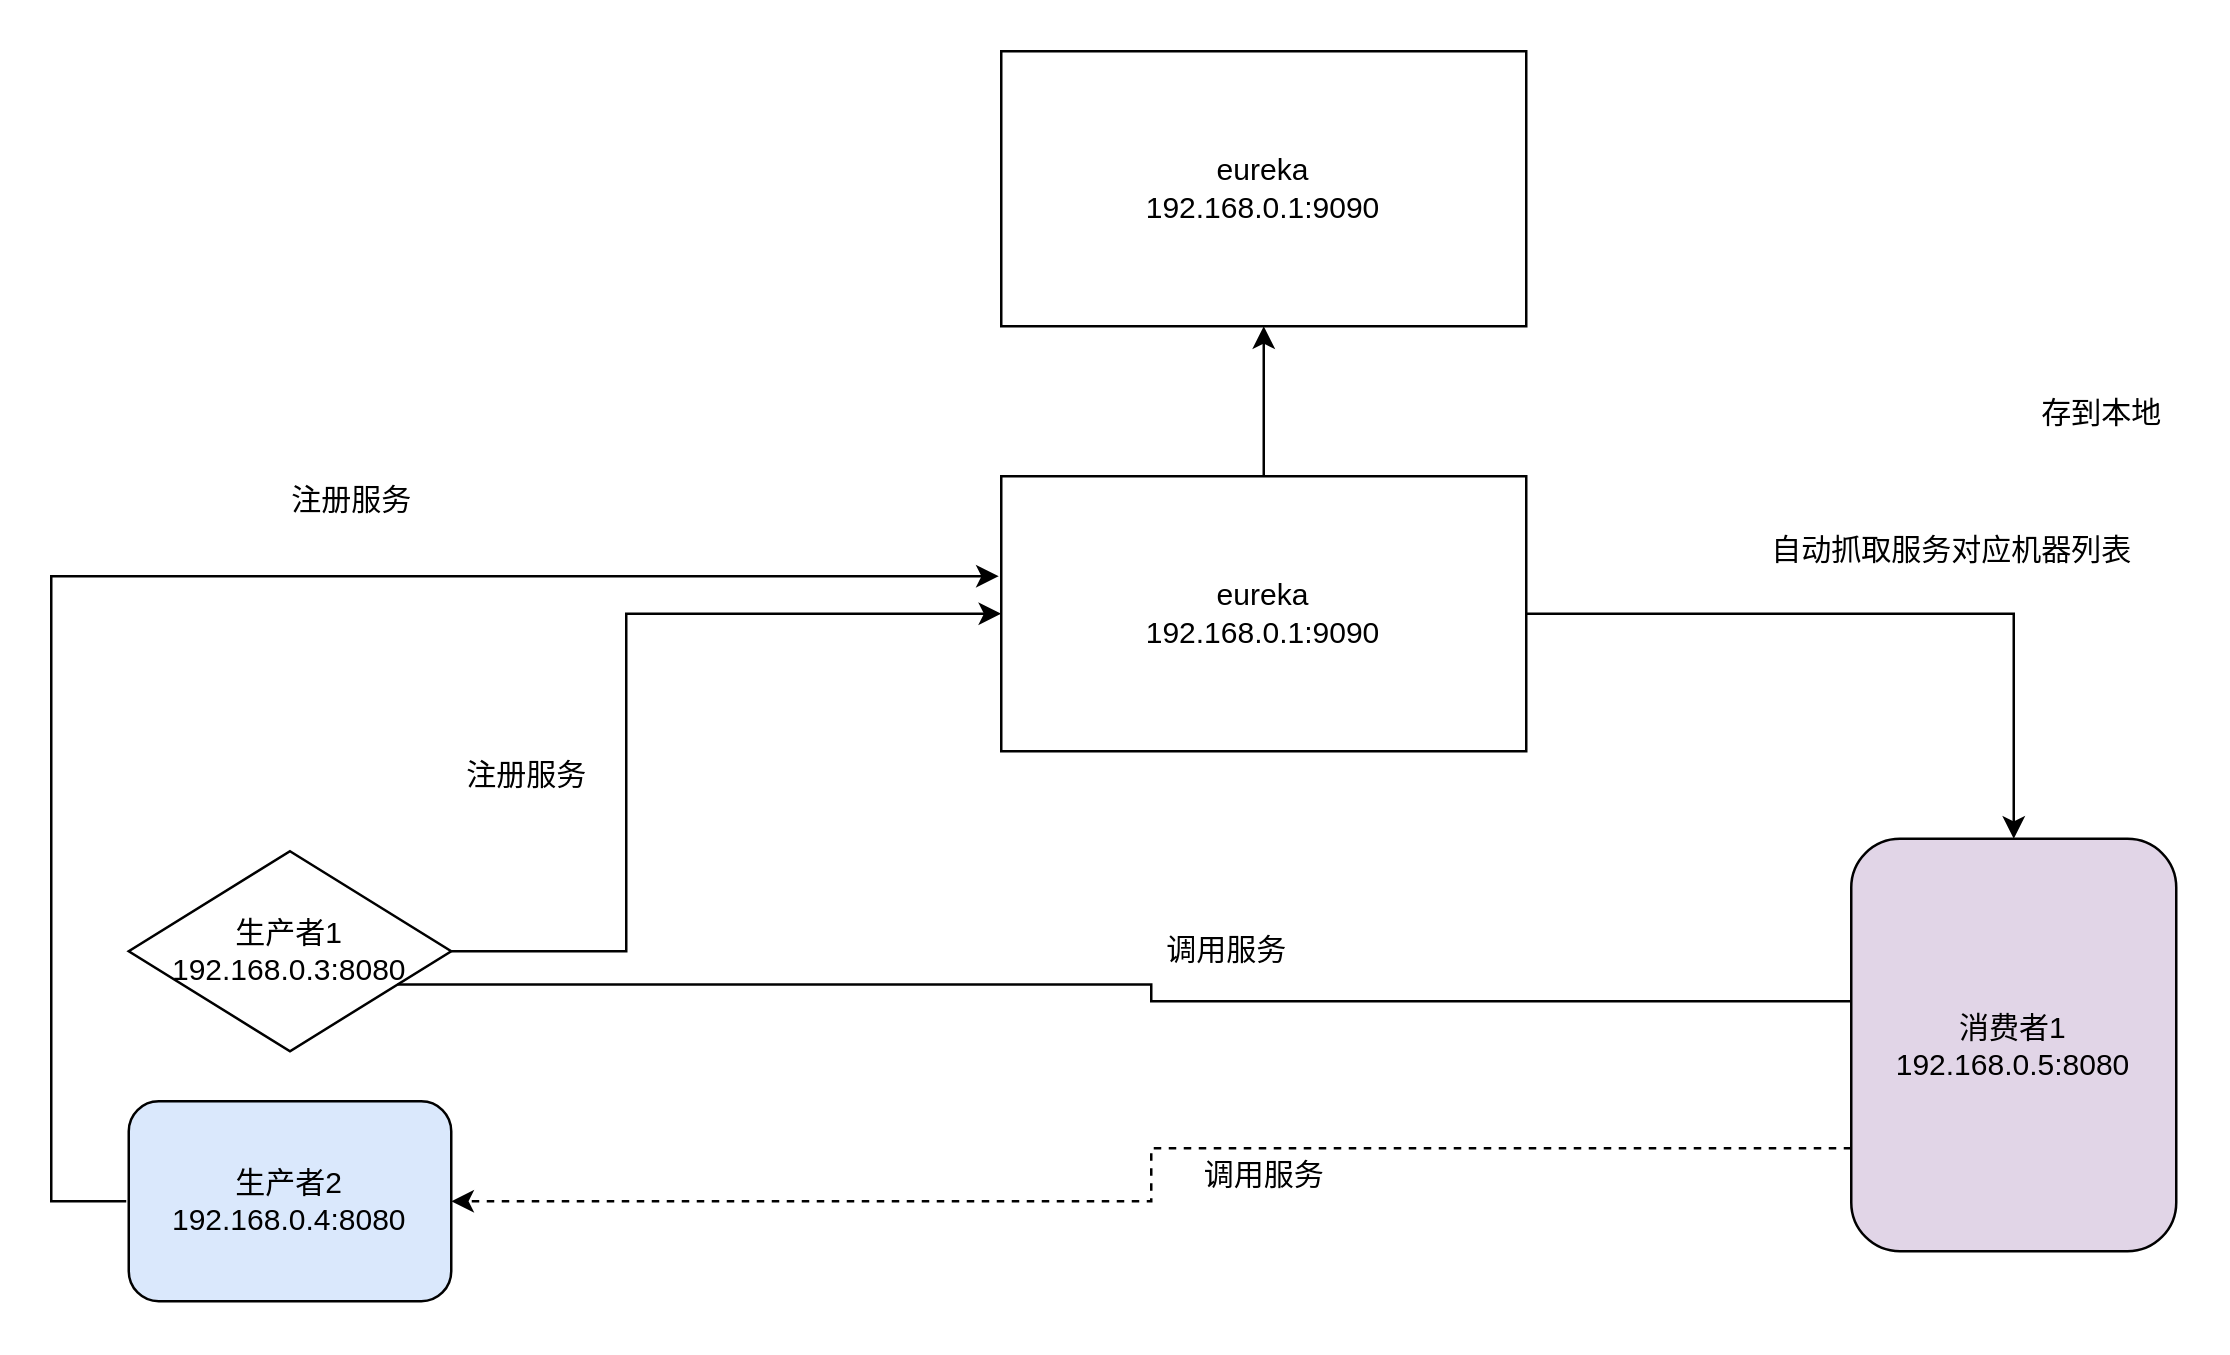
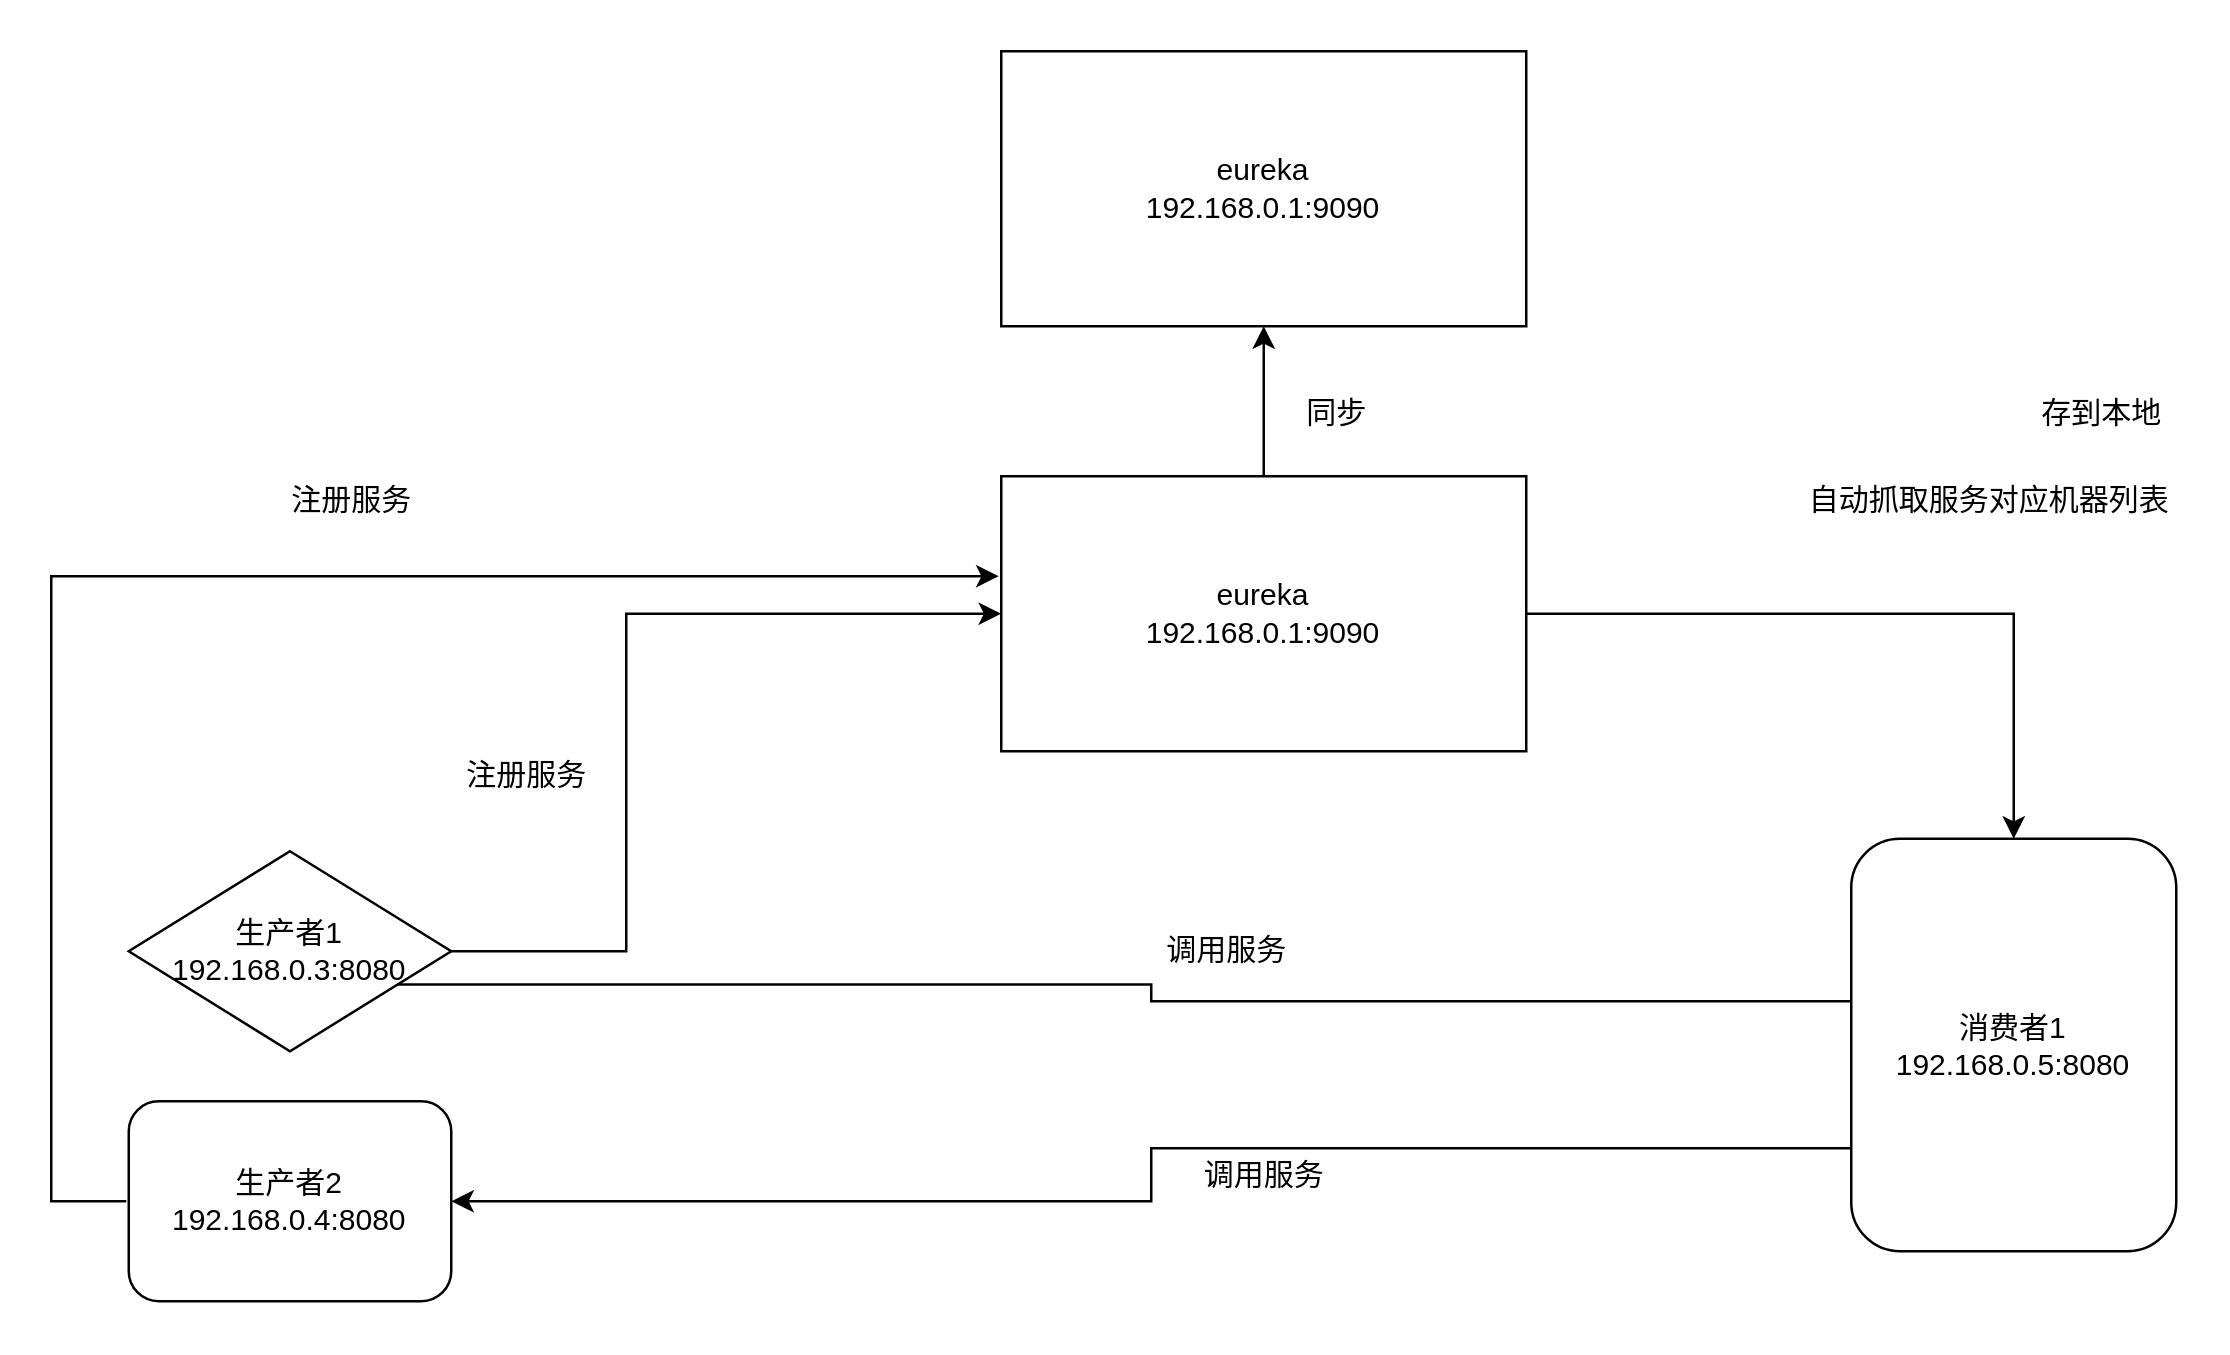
+ <mxCell id="19" value="同步" style="text;html=1;align=center;verticalAlign=middle;resizable=0;points=[];autosize=1;" vertex="1" parent="1"><mxGeometry x="514" y="155" width="40" height="20" as="geometry" /></mxCell>
- <mxCell id="14" value="自动抓取服务对应机器列表" style="text;html=1;align=center;verticalAlign=middle;resizable=0;points=[];autosize=1;" vertex="1" parent="1"><mxGeometry x="700" y="210" width="160" height="20" as="geometry" /></mxCell>
+ <mxCell id="14" value="自动抓取服务对应机器列表" style="text;html=1;align=center;verticalAlign=middle;resizable=0;points=[];autosize=1;" vertex="1" parent="1"><mxGeometry x="715" y="190" width="160" height="20" as="geometry" /></mxCell>
- <mxCell id="13" value="消费者1&lt;br&gt;192.168.0.5:8080" style="rounded=1;whiteSpace=wrap;html=1;fillColor=#e1d5e7;" vertex="1" parent="1"><mxGeometry x="740" y="335" width="130" height="165" as="geometry" /></mxCell>
+ <mxCell id="13" value="消费者1&lt;br&gt;192.168.0.5:8080" style="rounded=1;whiteSpace=wrap;html=1;" vertex="1" parent="1"><mxGeometry x="740" y="335" width="130" height="165" as="geometry" /></mxCell>
- <mxCell id="12" style="edgeStyle=orthogonalEdgeStyle;rounded=0;orthogonalLoop=1;jettySize=auto;html=1;exitX=0;exitY=0.75;exitDx=0;exitDy=0;entryX=1;entryY=0.5;entryDx=0;entryDy=0;dashed=1;" edge="1" parent="1" source="13" target="9"><mxGeometry relative="1" as="geometry" /></mxCell>
+ <mxCell id="12" style="edgeStyle=orthogonalEdgeStyle;rounded=0;orthogonalLoop=1;jettySize=auto;html=1;exitX=0;exitY=0.75;exitDx=0;exitDy=0;entryX=1;entryY=0.5;entryDx=0;entryDy=0;" edge="1" parent="1" source="13" target="9"><mxGeometry relative="1" as="geometry" /></mxCell>
- <mxCell id="9" value="生产者2&lt;br&gt;192.168.0.4:8080" style="rounded=1;whiteSpace=wrap;html=1;fillColor=#dae8fc;" vertex="1" parent="1"><mxGeometry x="51" y="440" width="129" height="80" as="geometry" /></mxCell>
+ <mxCell id="9" value="生产者2&lt;br&gt;192.168.0.4:8080" style="rounded=1;whiteSpace=wrap;html=1;" vertex="1" parent="1"><mxGeometry x="51" y="440" width="129" height="80" as="geometry" /></mxCell>
